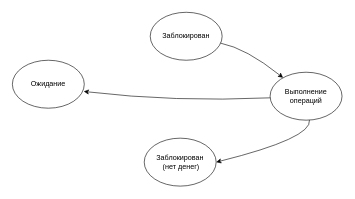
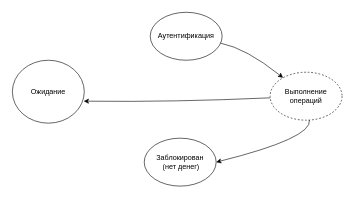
- <mxCell id="3" value="Заблокирован" style="ellipse;whiteSpace=wrap;html=1;" vertex="1" parent="1"><mxGeometry x="250" y="20" width="120" height="80" as="geometry" /></mxCell>
+ <mxCell id="3" value="Аутентификация" style="ellipse;whiteSpace=wrap;html=1;" vertex="1" parent="1"><mxGeometry x="250" y="20" width="120" height="80" as="geometry" /></mxCell>
- <mxCell id="2" value="Ожидание" style="ellipse;whiteSpace=wrap;html=1;" vertex="1" parent="1"><mxGeometry x="20" y="100" width="120" height="80" as="geometry" /></mxCell>
+ <mxCell id="2" value="Ожидание" style="ellipse;whiteSpace=wrap;html=1;" vertex="1" parent="1"><mxGeometry x="20" y="100" width="120" height="105" as="geometry" /></mxCell>
- <mxCell id="4" value="Выполнение операций" style="ellipse;whiteSpace=wrap;html=1;" vertex="1" parent="1"><mxGeometry x="450" y="120" width="120" height="80" as="geometry" /></mxCell>
+ <mxCell id="4" value="Выполнение операций" style="ellipse;whiteSpace=wrap;html=1;dashed=1;" vertex="1" parent="1"><mxGeometry x="450" y="120" width="120" height="80" as="geometry" /></mxCell>
